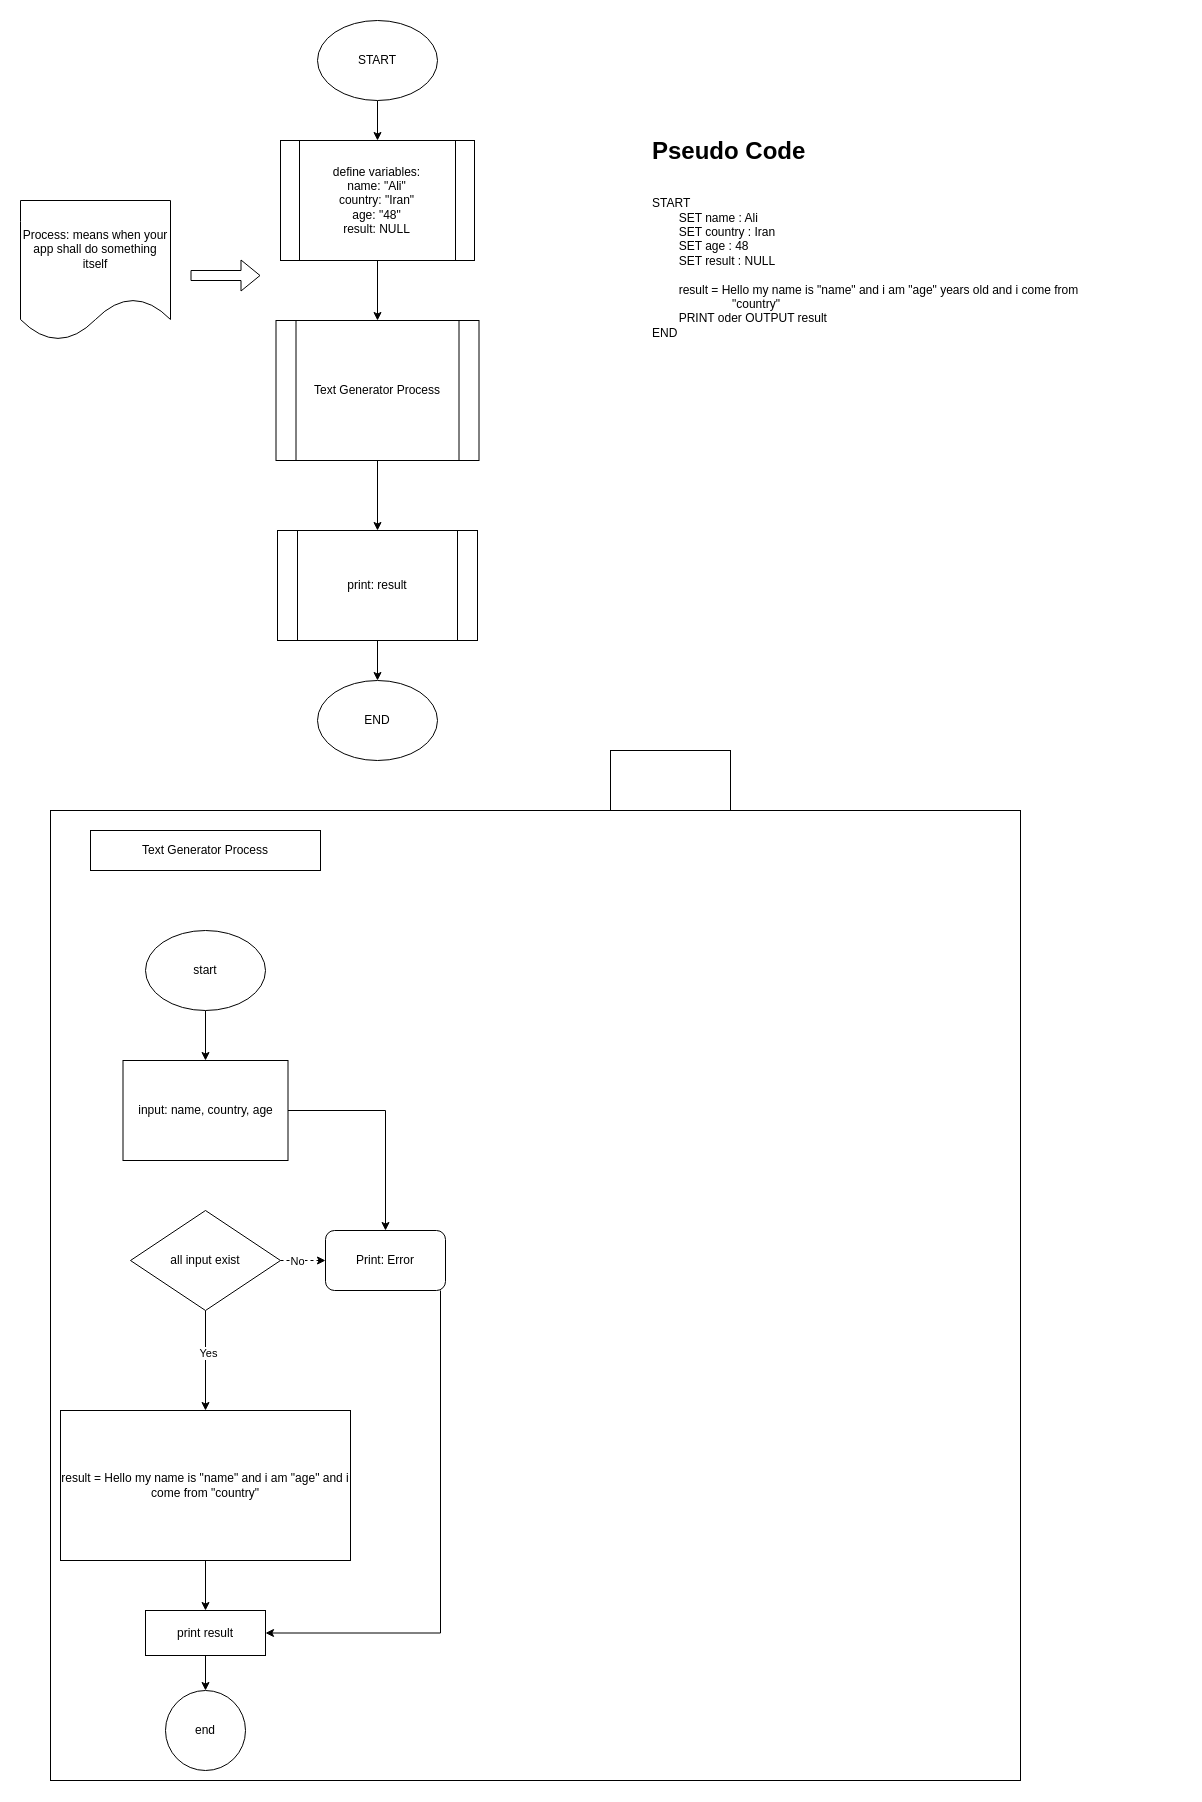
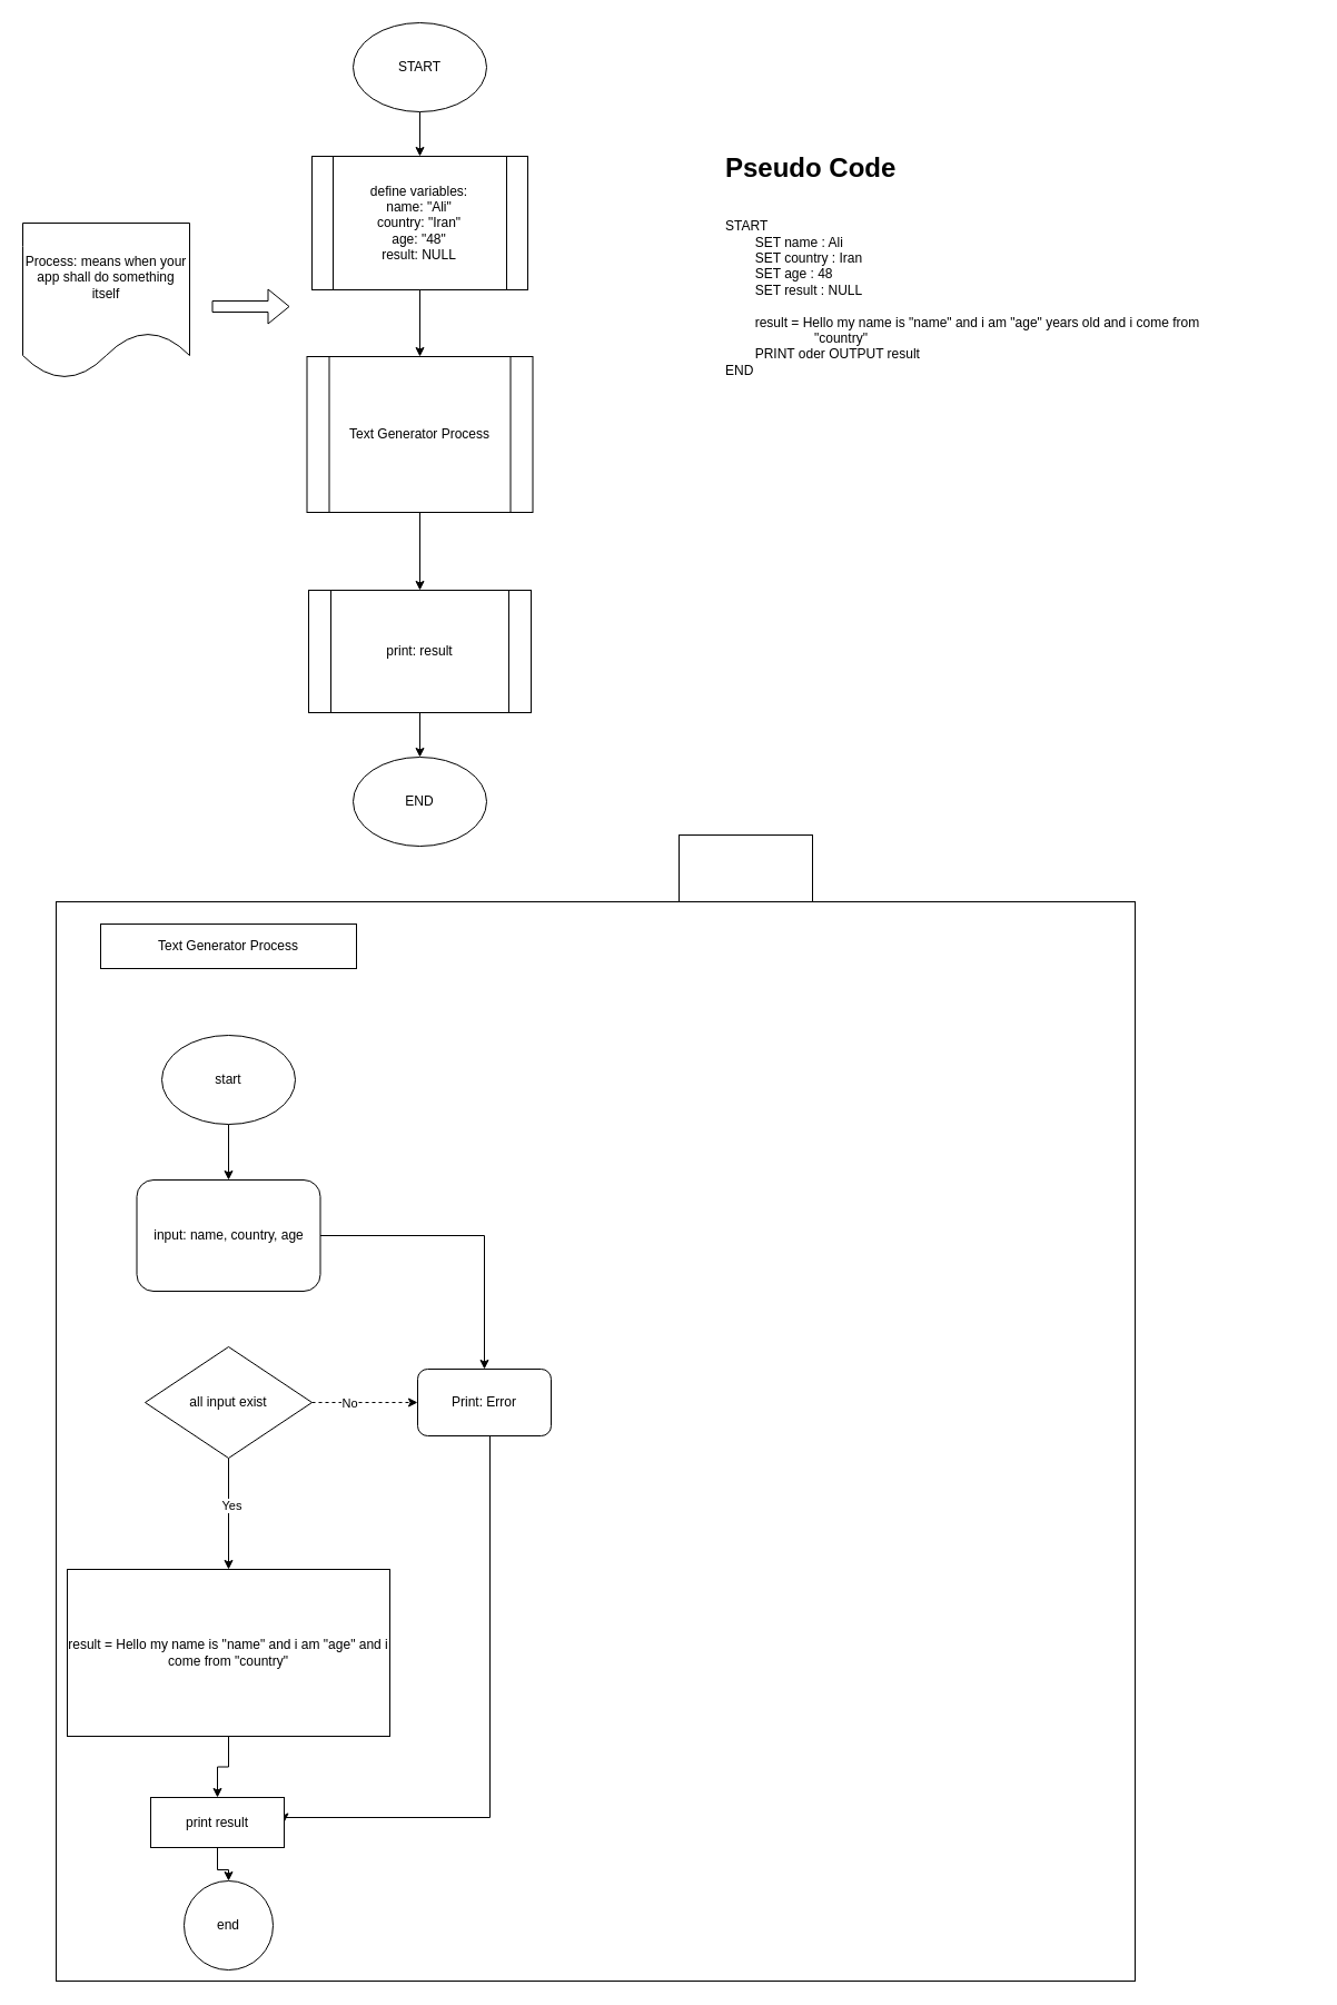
- <mxCell id="20" value="input: name, country, age" style="whiteSpace=wrap;html=1;" vertex="1" parent="1"><mxGeometry x="122.5" y="1060" width="165" height="100" as="geometry" /></mxCell>
+ <mxCell id="20" value="input: name, country, age" style="whiteSpace=wrap;html=1;rounded=1;" vertex="1" parent="1"><mxGeometry x="122.5" y="1060" width="165" height="100" as="geometry" /></mxCell>
- <mxCell id="27" value="Print: Error" style="rounded=1;whiteSpace=wrap;html=1;" vertex="1" parent="1"><mxGeometry x="325" y="1230" width="120" height="60" as="geometry" /></mxCell>
+ <mxCell id="27" value="Print: Error" style="rounded=1;whiteSpace=wrap;html=1;" vertex="1" parent="1"><mxGeometry x="375" y="1230" width="120" height="60" as="geometry" /></mxCell>
- <mxCell id="31" value="print result" style="whiteSpace=wrap;html=1;" vertex="1" parent="1"><mxGeometry x="145" y="1610" width="120" height="45" as="geometry" /></mxCell>
+ <mxCell id="31" value="print result" style="whiteSpace=wrap;html=1;" vertex="1" parent="1"><mxGeometry x="135" y="1615" width="120" height="45" as="geometry" /></mxCell>
